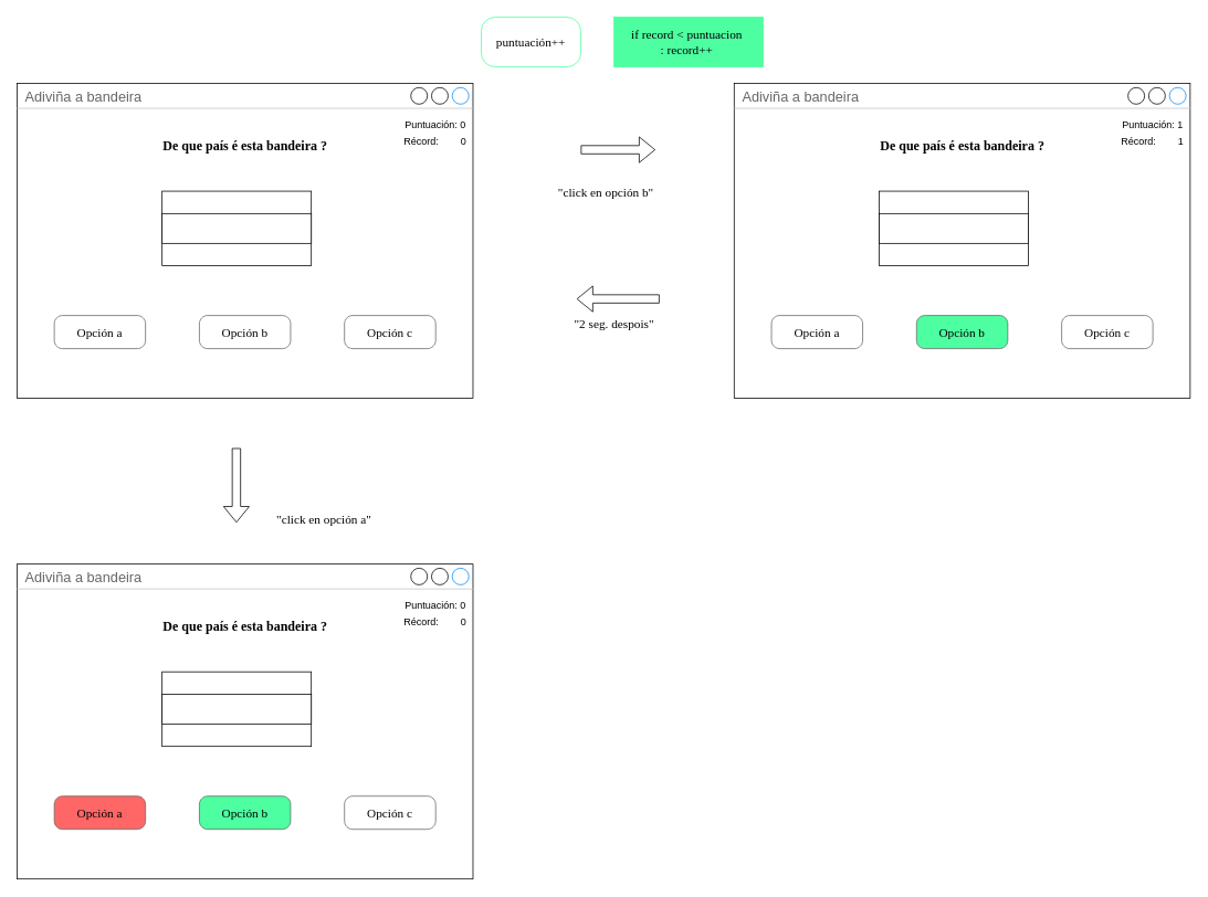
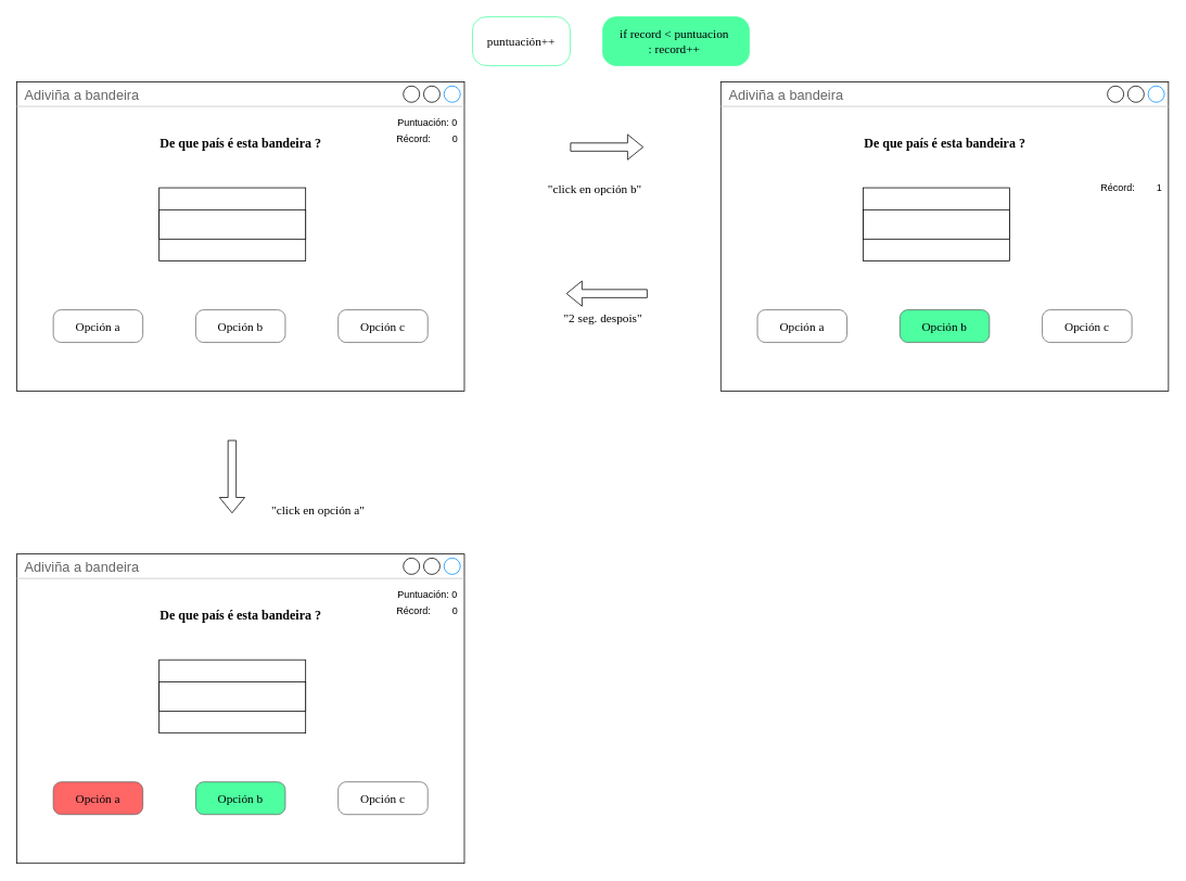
- <mxCell id="39" value="if record &amp;lt; puntuacion&amp;nbsp;&lt;br&gt;: record++&amp;nbsp;" style="whiteSpace=wrap;html=1;strokeColor=#4DFFA0;fontFamily=FontFira;fontSize=15;fontColor=#000000;fillColor=#4DFFA0;arcSize=28;rounded=0;" vertex="1" parent="1"><mxGeometry x="740" y="20" width="180" height="60" as="geometry" /></mxCell>
+ <mxCell id="39" value="if record &amp;lt; puntuacion&amp;nbsp;&lt;br&gt;: record++&amp;nbsp;" style="whiteSpace=wrap;html=1;strokeColor=#4DFFA0;fontFamily=FontFira;fontSize=15;fontColor=#000000;fillColor=#4DFFA0;rounded=1;arcSize=28;" vertex="1" parent="1"><mxGeometry x="740" y="20" width="180" height="60" as="geometry" /></mxCell>
- <mxCell id="14" value="Puntuación: 1" style="text;html=1;strokeColor=none;fillColor=none;align=center;verticalAlign=middle;whiteSpace=wrap;rounded=0;" vertex="1" parent="1"><mxGeometry x="1350" y="140" width="80" height="20" as="geometry" /></mxCell>
- <mxCell id="15" value="Récord:&amp;nbsp; &amp;nbsp; &amp;nbsp; &amp;nbsp; 1" style="text;html=1;strokeColor=none;fillColor=none;align=left;verticalAlign=middle;whiteSpace=wrap;rounded=0;" vertex="1" parent="1"><mxGeometry x="1350" y="160" width="80" height="20" as="geometry" /></mxCell>
+ <mxCell id="15" value="Récord:&amp;nbsp; &amp;nbsp; &amp;nbsp; &amp;nbsp; 1" style="text;html=1;strokeColor=none;fillColor=none;align=left;verticalAlign=middle;whiteSpace=wrap;rounded=0;" vertex="1" parent="1"><mxGeometry x="1350" y="220" width="80" height="20" as="geometry" /></mxCell>
